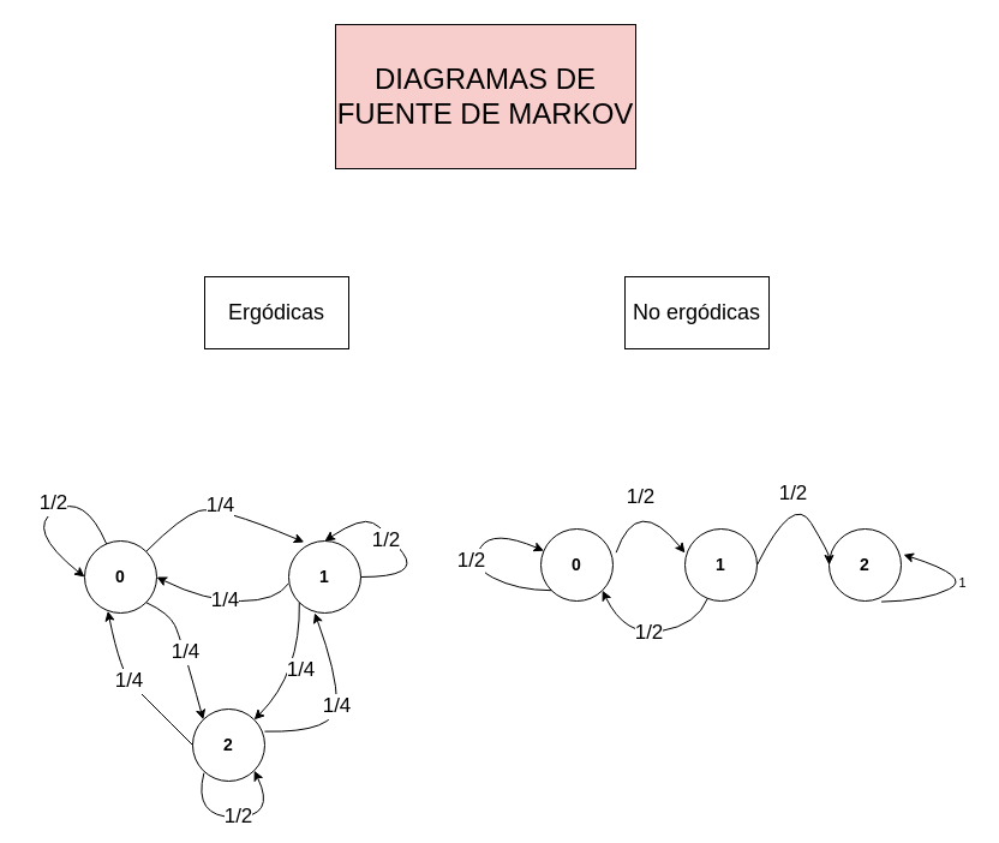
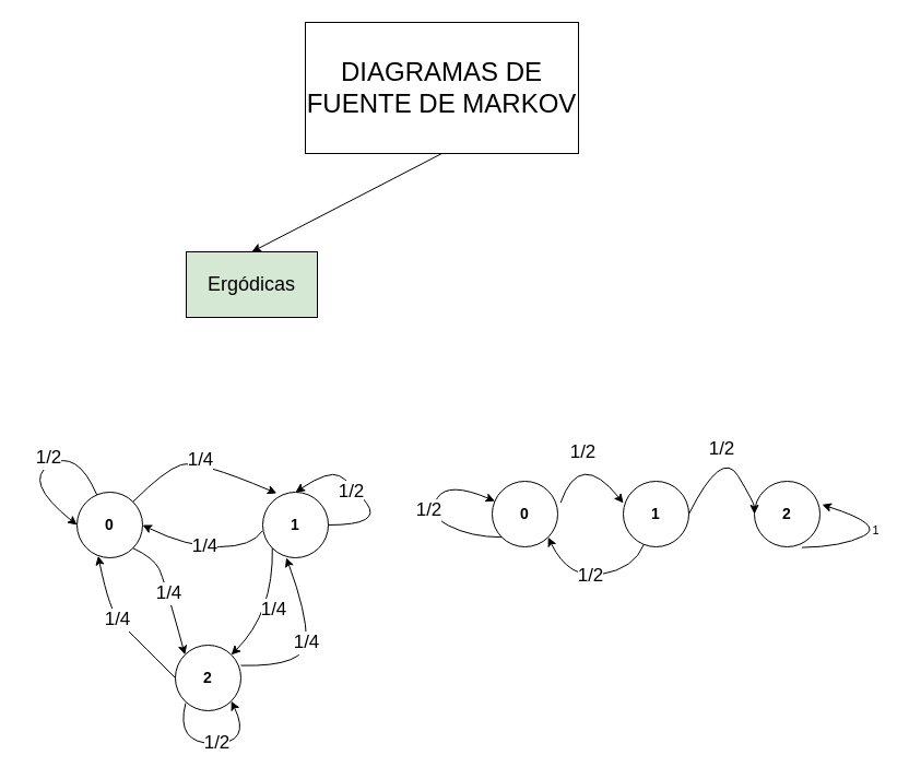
- <mxCell id="2" value="&lt;font style=&quot;font-size: 24px;&quot;&gt;DIAGRAMAS DE FUENTE DE MARKOV&lt;/font&gt;" style="rounded=0;whiteSpace=wrap;html=1;fillColor=#f8cecc;" vertex="1" parent="1"><mxGeometry x="279" y="20" width="250" height="120" as="geometry" /></mxCell>
+ <mxCell id="2" value="&lt;font style=&quot;font-size: 24px;&quot;&gt;DIAGRAMAS DE FUENTE DE MARKOV&lt;/font&gt;" style="rounded=0;whiteSpace=wrap;html=1;" vertex="1" parent="1"><mxGeometry x="279" y="20" width="250" height="120" as="geometry" /></mxCell>
+ <mxCell id="3" value="" style="endArrow=classic;html=1;exitX=0.5;exitY=1;exitDx=0;exitDy=0;entryX=0.5;entryY=0;entryDx=0;entryDy=0;" edge="1" parent="1" source="2" target="4"><mxGeometry width="50" height="50" relative="1" as="geometry"><mxPoint x="410" y="270" as="sourcePoint" /><mxPoint x="190" y="230" as="targetPoint" /></mxGeometry></mxCell>
- <mxCell id="4" value="&lt;font style=&quot;font-size: 18px;&quot;&gt;Ergódicas&lt;/font&gt;" style="rounded=0;whiteSpace=wrap;html=1;" vertex="1" parent="1"><mxGeometry x="170" y="230" width="120" height="60" as="geometry" /></mxCell>
+ <mxCell id="4" value="&lt;font style=&quot;font-size: 18px;&quot;&gt;Ergódicas&lt;/font&gt;" style="rounded=0;whiteSpace=wrap;html=1;fillColor=#d5e8d4;" vertex="1" parent="1"><mxGeometry x="170" y="230" width="120" height="60" as="geometry" /></mxCell>
- <mxCell id="5" value="&lt;font style=&quot;font-size: 18px;&quot;&gt;No ergódicas&lt;/font&gt;" style="rounded=0;whiteSpace=wrap;html=1;" vertex="1" parent="1"><mxGeometry x="520" y="230" width="120" height="60" as="geometry" /></mxCell>
